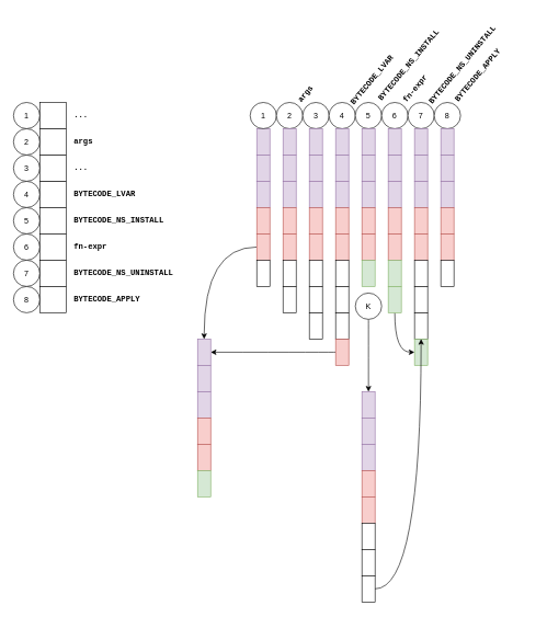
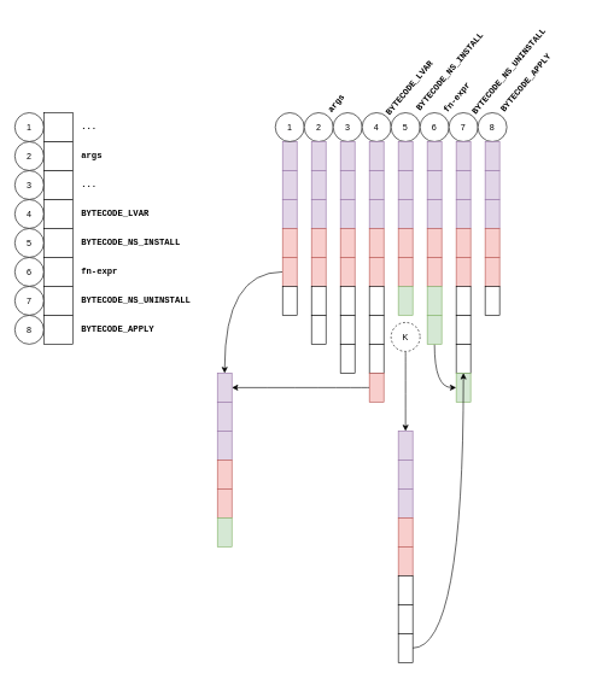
- <mxCell id="110" value="K" style="ellipse;whiteSpace=wrap;html=1;aspect=fixed;" vertex="1" parent="1"><mxGeometry x="540" y="400" width="40" height="40" as="geometry" /></mxCell>
+ <mxCell id="110" value="K" style="ellipse;whiteSpace=wrap;html=1;aspect=fixed;dashed=1;" vertex="1" parent="1"><mxGeometry x="540" y="400" width="40" height="40" as="geometry" /></mxCell>
